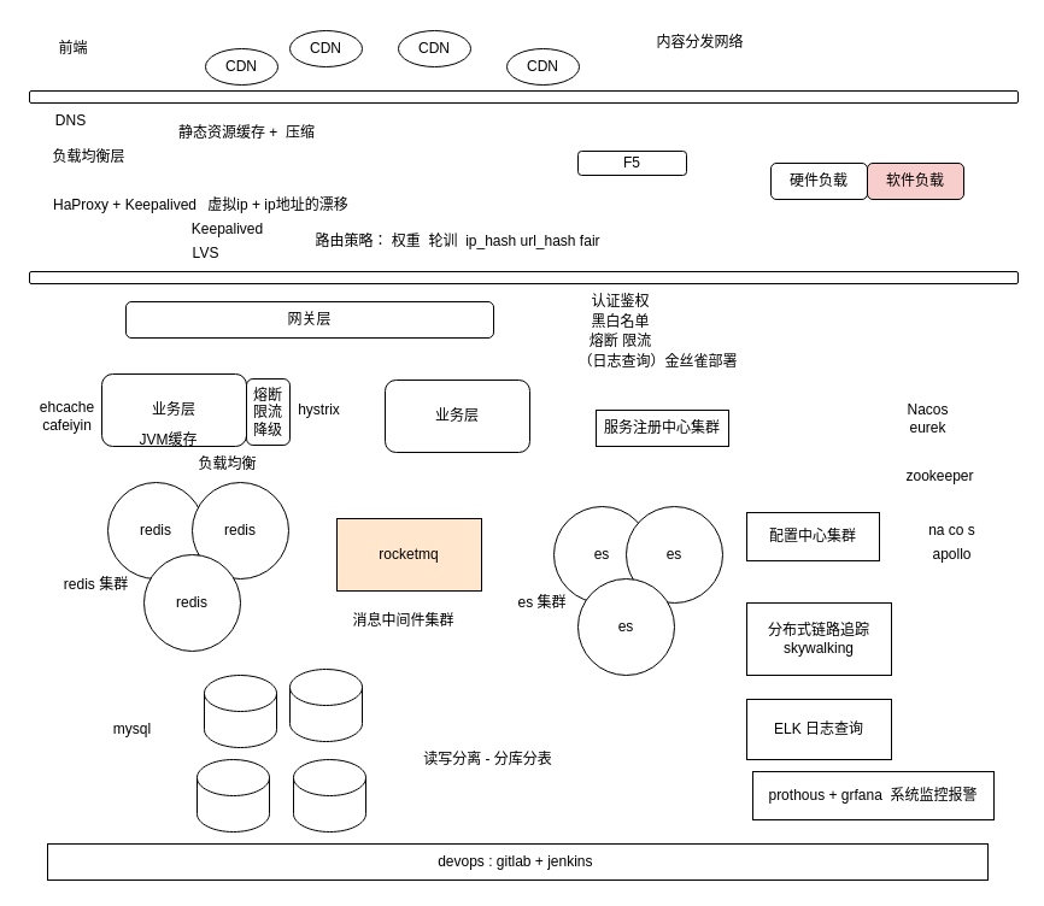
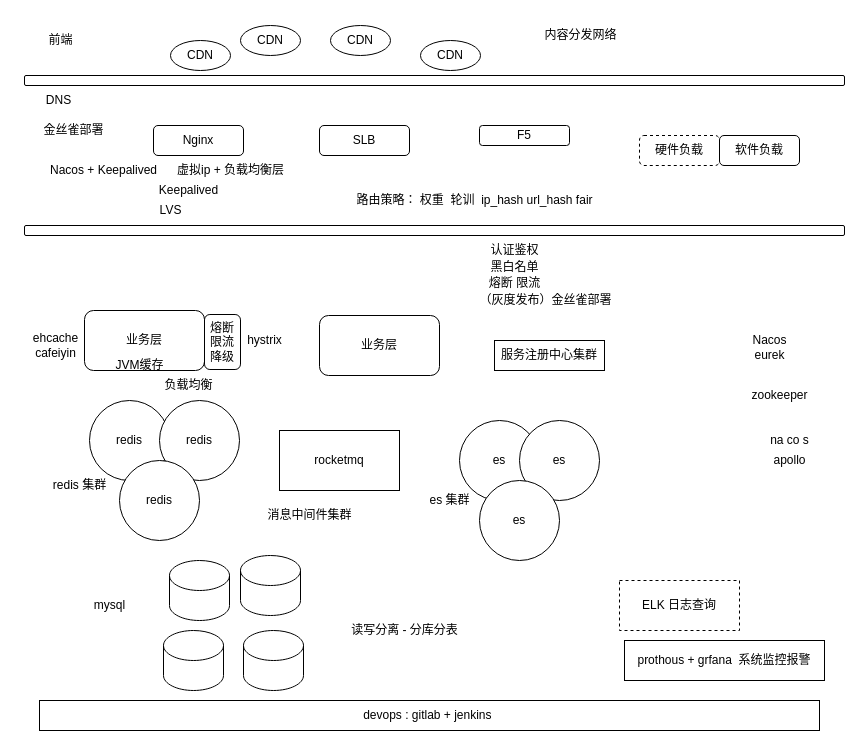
- <mxCell id="55" value="静态资源缓存 +&amp;nbsp; 压缩" style="text;html=1;align=center;verticalAlign=middle;resizable=0;points=[];autosize=1;strokeColor=none;fillColor=none;" vertex="1" parent="1"><mxGeometry x="134" y="95" width="140" height="30" as="geometry" /></mxCell>
- <mxCell id="8" value="负载均衡层" style="text;html=1;align=center;verticalAlign=middle;resizable=0;points=[];autosize=1;strokeColor=none;fillColor=none;" vertex="1" parent="1"><mxGeometry x="33" y="115" width="80" height="30" as="geometry" /></mxCell>
+ <mxCell id="8" value="金丝雀部署" style="text;html=1;align=center;verticalAlign=middle;resizable=0;points=[];autosize=1;strokeColor=none;fillColor=none;" vertex="1" parent="1"><mxGeometry x="33" y="115" width="80" height="30" as="geometry" /></mxCell>
+ <mxCell id="7" value="Nginx" style="rounded=1;whiteSpace=wrap;html=1;" vertex="1" parent="1"><mxGeometry x="153" y="125" width="90" height="30" as="geometry" /></mxCell>
+ <mxCell id="10" value="SLB" style="rounded=1;whiteSpace=wrap;html=1;" vertex="1" parent="1"><mxGeometry x="319" y="125" width="90" height="30" as="geometry" /></mxCell>
- <mxCell id="59" value="硬件负载" style="rounded=1;whiteSpace=wrap;html=1;" vertex="1" parent="1"><mxGeometry x="639" y="135" width="80" height="30" as="geometry" /></mxCell>
+ <mxCell id="59" value="硬件负载" style="rounded=1;whiteSpace=wrap;html=1;dashed=1;" vertex="1" parent="1"><mxGeometry x="639" y="135" width="80" height="30" as="geometry" /></mxCell>
- <mxCell id="60" value="软件负载" style="rounded=1;whiteSpace=wrap;html=1;fillColor=#f8cecc;" vertex="1" parent="1"><mxGeometry x="719" y="135" width="80" height="30" as="geometry" /></mxCell>
+ <mxCell id="60" value="软件负载" style="rounded=1;whiteSpace=wrap;html=1;" vertex="1" parent="1"><mxGeometry x="719" y="135" width="80" height="30" as="geometry" /></mxCell>
- <mxCell id="14" value="HaProxy + Keepalived" style="text;html=1;align=center;verticalAlign=middle;resizable=0;points=[];autosize=1;strokeColor=none;fillColor=none;" vertex="1" parent="1"><mxGeometry x="33" y="155" width="140" height="30" as="geometry" /></mxCell>
+ <mxCell id="14" value="Nacos + Keepalived" style="text;html=1;align=center;verticalAlign=middle;resizable=0;points=[];autosize=1;strokeColor=none;fillColor=none;" vertex="1" parent="1"><mxGeometry x="33" y="155" width="140" height="30" as="geometry" /></mxCell>
- <mxCell id="15" value="虚拟ip + ip地址的漂移" style="text;html=1;align=center;verticalAlign=middle;resizable=0;points=[];autosize=1;strokeColor=none;fillColor=none;" vertex="1" parent="1"><mxGeometry x="160" y="155" width="140" height="30" as="geometry" /></mxCell>
+ <mxCell id="15" value="虚拟ip + 负载均衡层" style="text;html=1;align=center;verticalAlign=middle;resizable=0;points=[];autosize=1;strokeColor=none;fillColor=none;" vertex="1" parent="1"><mxGeometry x="160" y="155" width="140" height="30" as="geometry" /></mxCell>
- <mxCell id="61" value="路由策略： 权重&amp;nbsp; 轮训&amp;nbsp; ip_hash url_hash fair" style="text;html=1;align=center;verticalAlign=middle;resizable=0;points=[];autosize=1;strokeColor=none;fillColor=none;" vertex="1" parent="1"><mxGeometry x="249" y="185" width="260" height="30" as="geometry" /></mxCell>
+ <mxCell id="61" value="路由策略： 权重&amp;nbsp; 轮训&amp;nbsp; ip_hash url_hash fair" style="text;html=1;align=center;verticalAlign=middle;resizable=0;points=[];autosize=1;strokeColor=none;fillColor=none;" vertex="1" parent="1"><mxGeometry x="344" y="185" width="260" height="30" as="geometry" /></mxCell>
- <mxCell id="18" value="网关层" style="rounded=1;whiteSpace=wrap;html=1;" vertex="1" parent="1"><mxGeometry x="104" y="250" width="305" height="30" as="geometry" /></mxCell>
- <mxCell id="22" value="（日志查询）金丝雀部署" style="text;html=1;align=center;verticalAlign=middle;resizable=0;points=[];autosize=1;strokeColor=none;fillColor=none;" vertex="1" parent="1"><mxGeometry x="465" y="285" width="160" height="30" as="geometry" /></mxCell>
+ <mxCell id="22" value="（灰度发布）金丝雀部署" style="text;html=1;align=center;verticalAlign=middle;resizable=0;points=[];autosize=1;strokeColor=none;fillColor=none;" vertex="1" parent="1"><mxGeometry x="465" y="285" width="160" height="30" as="geometry" /></mxCell>
- <mxCell id="51" value="配置中心集群" style="whiteSpace=wrap;html=1;" vertex="1" parent="1"><mxGeometry x="619" y="425" width="110" height="40" as="geometry" /></mxCell>
- <mxCell id="30" value="rocketmq" style="whiteSpace=wrap;html=1;fillColor=#ffe6cc;" vertex="1" parent="1"><mxGeometry x="279" y="430" width="120" height="60" as="geometry" /></mxCell>
+ <mxCell id="30" value="rocketmq" style="whiteSpace=wrap;html=1;" vertex="1" parent="1"><mxGeometry x="279" y="430" width="120" height="60" as="geometry" /></mxCell>
- <mxCell id="36" value="消息中间件集群" style="text;html=1;align=center;verticalAlign=middle;resizable=0;points=[];autosize=1;strokeColor=none;fillColor=none;" vertex="1" parent="1"><mxGeometry x="279" y="500" width="110" height="30" as="geometry" /></mxCell>
+ <mxCell id="36" value="消息中间件集群" style="text;html=1;align=center;verticalAlign=middle;resizable=0;points=[];autosize=1;strokeColor=none;fillColor=none;" vertex="1" parent="1"><mxGeometry x="254" y="500" width="110" height="30" as="geometry" /></mxCell>
- <mxCell id="43" value="分布式链路追踪 skywalking" style="whiteSpace=wrap;html=1;" vertex="1" parent="1"><mxGeometry x="619" y="500" width="120" height="60" as="geometry" /></mxCell>
- <mxCell id="44" value="ELK 日志查询" style="whiteSpace=wrap;html=1;" vertex="1" parent="1"><mxGeometry x="619" y="580" width="120" height="50" as="geometry" /></mxCell>
+ <mxCell id="44" value="ELK 日志查询" style="whiteSpace=wrap;html=1;dashed=1;" vertex="1" parent="1"><mxGeometry x="619" y="580" width="120" height="50" as="geometry" /></mxCell>
